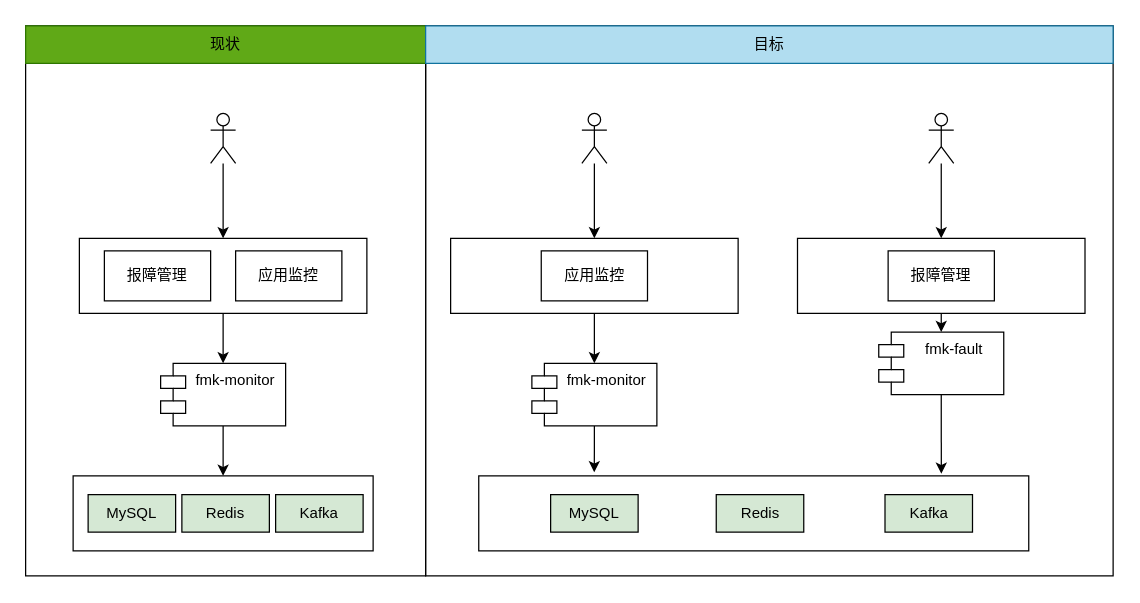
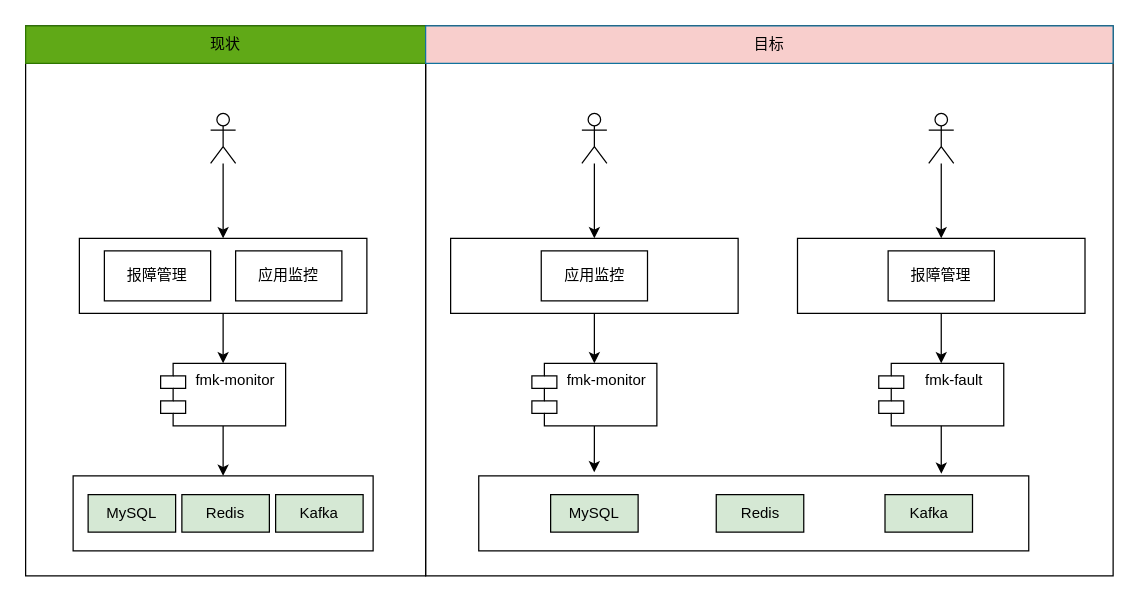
- <mxCell id="38" value="目标" style="rounded=0;whiteSpace=wrap;html=1;fillColor=#b1ddf0;strokeColor=#10739e;" vertex="1" parent="1"><mxGeometry x="340" y="20" width="550" height="30" as="geometry" /></mxCell>
+ <mxCell id="38" value="目标" style="rounded=0;whiteSpace=wrap;html=1;fillColor=#f8cecc;strokeColor=#10739e;" vertex="1" parent="1"><mxGeometry x="340" y="20" width="550" height="30" as="geometry" /></mxCell>
- <mxCell id="33" value="fmk-fault" style="shape=module;align=left;spacingLeft=20;align=center;verticalAlign=top;whiteSpace=wrap;html=1;movable=1;resizable=1;rotatable=1;deletable=1;editable=1;locked=0;connectable=1;container=0;" vertex="1" parent="18"><mxGeometry x="342.5" y="175" width="100" height="50" as="geometry" /></mxCell>
+ <mxCell id="33" value="fmk-fault" style="shape=module;align=left;spacingLeft=20;align=center;verticalAlign=top;whiteSpace=wrap;html=1;movable=1;resizable=1;rotatable=1;deletable=1;editable=1;locked=0;connectable=1;container=0;" vertex="1" parent="18"><mxGeometry x="342.5" y="200" width="100" height="50" as="geometry" /></mxCell>
